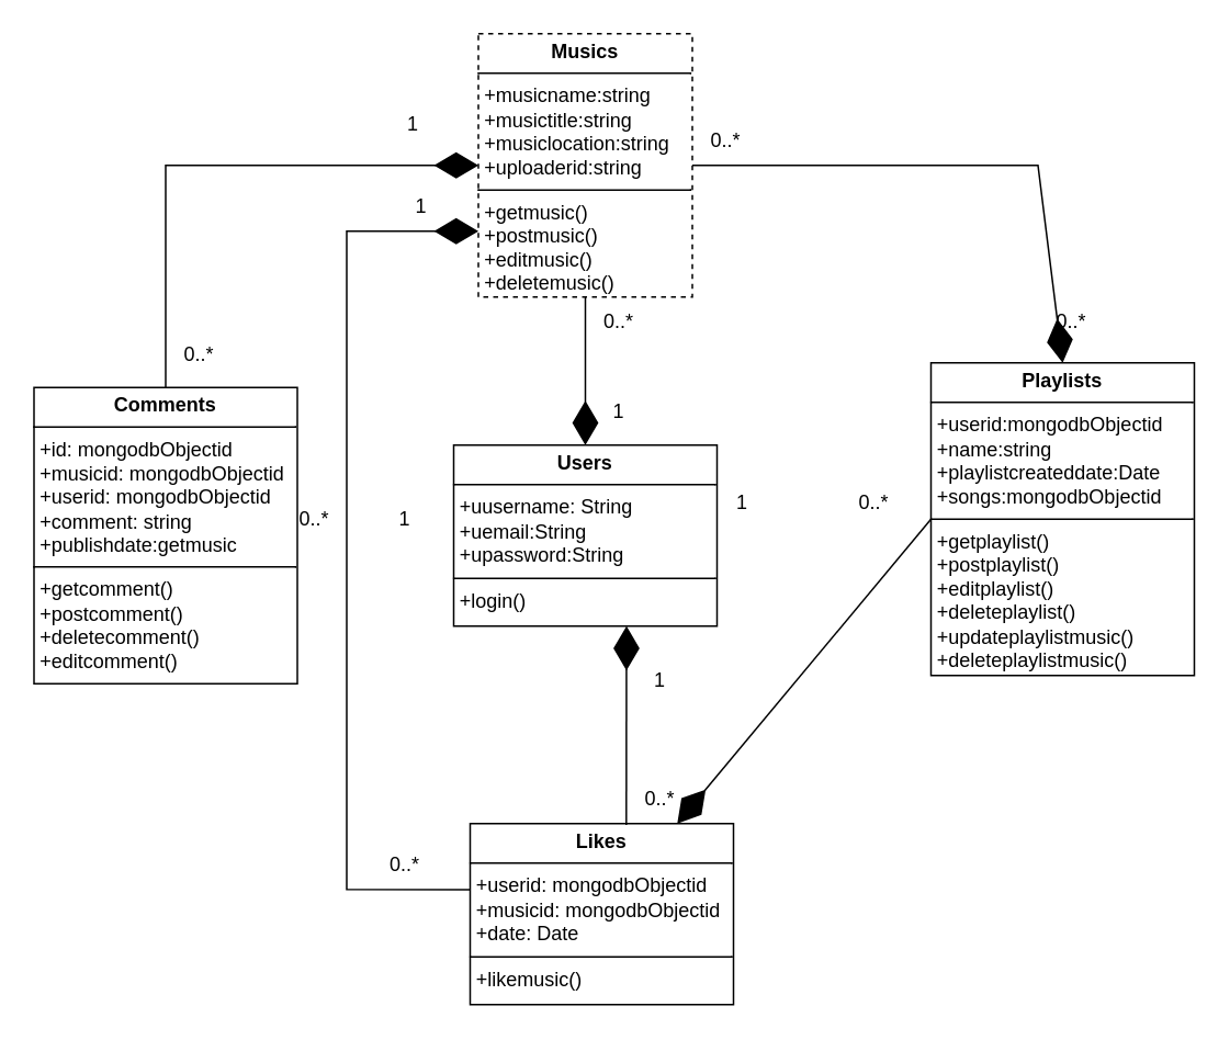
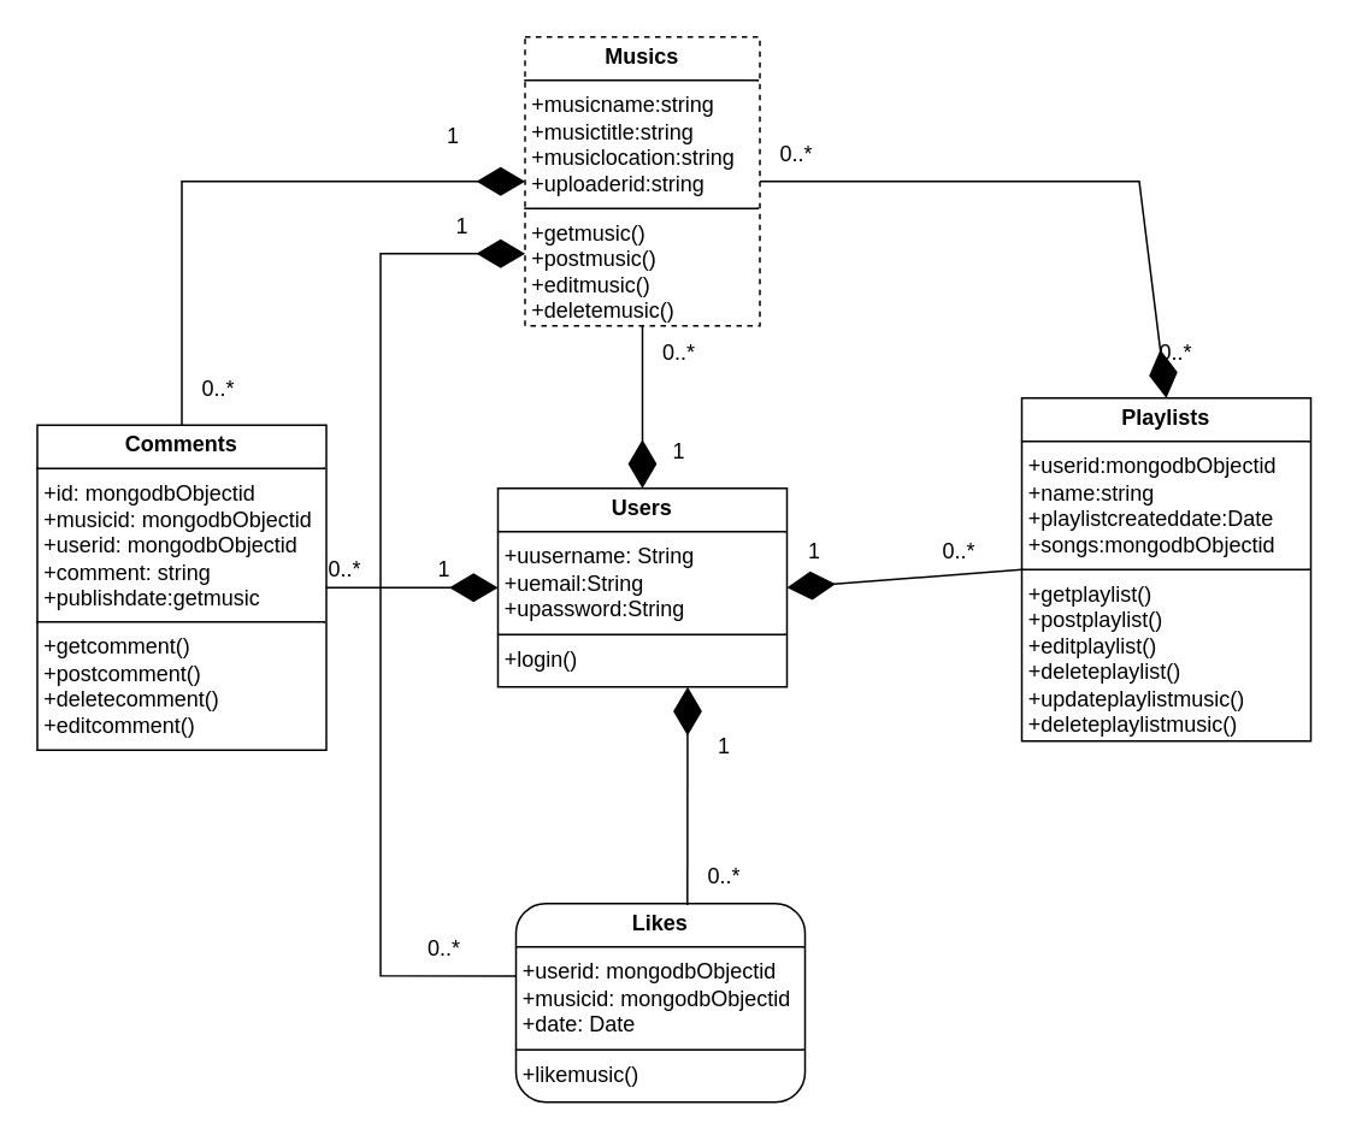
+ <mxCell id="8" value="" style="endArrow=diamondThin;endFill=1;endSize=24;html=1;rounded=0;entryX=0;entryY=0.5;entryDx=0;entryDy=0;exitX=1;exitY=0.5;exitDx=0;exitDy=0;" parent="1" source="2" target="6" edge="1"><mxGeometry width="160" relative="1" as="geometry"><mxPoint x="30" y="490" as="sourcePoint" /><mxPoint x="190" y="490" as="targetPoint" /></mxGeometry></mxCell>
- <mxCell id="11" value="" style="endArrow=diamondThin;endFill=1;endSize=24;html=1;rounded=0;exitX=0;exitY=0.5;exitDx=0;exitDy=0;" parent="1" source="4" target="5" edge="1"><mxGeometry width="160" relative="1" as="geometry"><mxPoint x="450" y="470" as="sourcePoint" /><mxPoint x="610" y="470" as="targetPoint" /></mxGeometry></mxCell>
+ <mxCell id="11" value="" style="endArrow=diamondThin;endFill=1;endSize=24;html=1;rounded=0;entryX=1;entryY=0.5;entryDx=0;entryDy=0;exitX=0;exitY=0.5;exitDx=0;exitDy=0;" parent="1" source="4" target="6" edge="1"><mxGeometry width="160" relative="1" as="geometry"><mxPoint x="450" y="470" as="sourcePoint" /><mxPoint x="610" y="470" as="targetPoint" /></mxGeometry></mxCell>
- <mxCell id="5" value="&lt;p style=&quot;margin:0px;margin-top:4px;text-align:center;&quot;&gt;&lt;b&gt;Likes&lt;/b&gt;&lt;/p&gt;&lt;hr size=&quot;1&quot; style=&quot;border-style:solid;&quot;&gt;&lt;p style=&quot;margin:0px;margin-left:4px;&quot;&gt;+userid:&amp;nbsp;&lt;span style=&quot;color: light-dark(rgb(0, 0, 0), rgb(255, 255, 255)); background-color: transparent;&quot;&gt;mongodbObjectid&lt;/span&gt;&lt;/p&gt;&lt;p style=&quot;margin:0px;margin-left:4px;&quot;&gt;+musicid:&amp;nbsp;&lt;span style=&quot;color: light-dark(rgb(0, 0, 0), rgb(255, 255, 255)); background-color: transparent;&quot;&gt;mongodbObjectid&lt;/span&gt;&lt;span style=&quot;color: light-dark(rgb(0, 0, 0), rgb(255, 255, 255)); background-color: transparent;&quot;&gt;&lt;/span&gt;&lt;/p&gt;&lt;p style=&quot;margin:0px;margin-left:4px;&quot;&gt;+date: Date&lt;/p&gt;&lt;hr size=&quot;1&quot; style=&quot;border-style:solid;&quot;&gt;&lt;p style=&quot;margin:0px;margin-left:4px;&quot;&gt;+likemusic()&lt;/p&gt;" style="verticalAlign=top;align=left;overflow=fill;html=1;whiteSpace=wrap;" parent="1" vertex="1"><mxGeometry x="285" y="500" width="160" height="110" as="geometry" /></mxCell>
+ <mxCell id="5" value="&lt;p style=&quot;margin:0px;margin-top:4px;text-align:center;&quot;&gt;&lt;b&gt;Likes&lt;/b&gt;&lt;/p&gt;&lt;hr size=&quot;1&quot; style=&quot;border-style:solid;&quot;&gt;&lt;p style=&quot;margin:0px;margin-left:4px;&quot;&gt;+userid:&amp;nbsp;&lt;span style=&quot;color: light-dark(rgb(0, 0, 0), rgb(255, 255, 255)); background-color: transparent;&quot;&gt;mongodbObjectid&lt;/span&gt;&lt;/p&gt;&lt;p style=&quot;margin:0px;margin-left:4px;&quot;&gt;+musicid:&amp;nbsp;&lt;span style=&quot;color: light-dark(rgb(0, 0, 0), rgb(255, 255, 255)); background-color: transparent;&quot;&gt;mongodbObjectid&lt;/span&gt;&lt;span style=&quot;color: light-dark(rgb(0, 0, 0), rgb(255, 255, 255)); background-color: transparent;&quot;&gt;&lt;/span&gt;&lt;/p&gt;&lt;p style=&quot;margin:0px;margin-left:4px;&quot;&gt;+date: Date&lt;/p&gt;&lt;hr size=&quot;1&quot; style=&quot;border-style:solid;&quot;&gt;&lt;p style=&quot;margin:0px;margin-left:4px;&quot;&gt;+likemusic()&lt;/p&gt;" style="verticalAlign=top;align=left;overflow=fill;html=1;whiteSpace=wrap;rounded=1;" parent="1" vertex="1"><mxGeometry x="285" y="500" width="160" height="110" as="geometry" /></mxCell>
